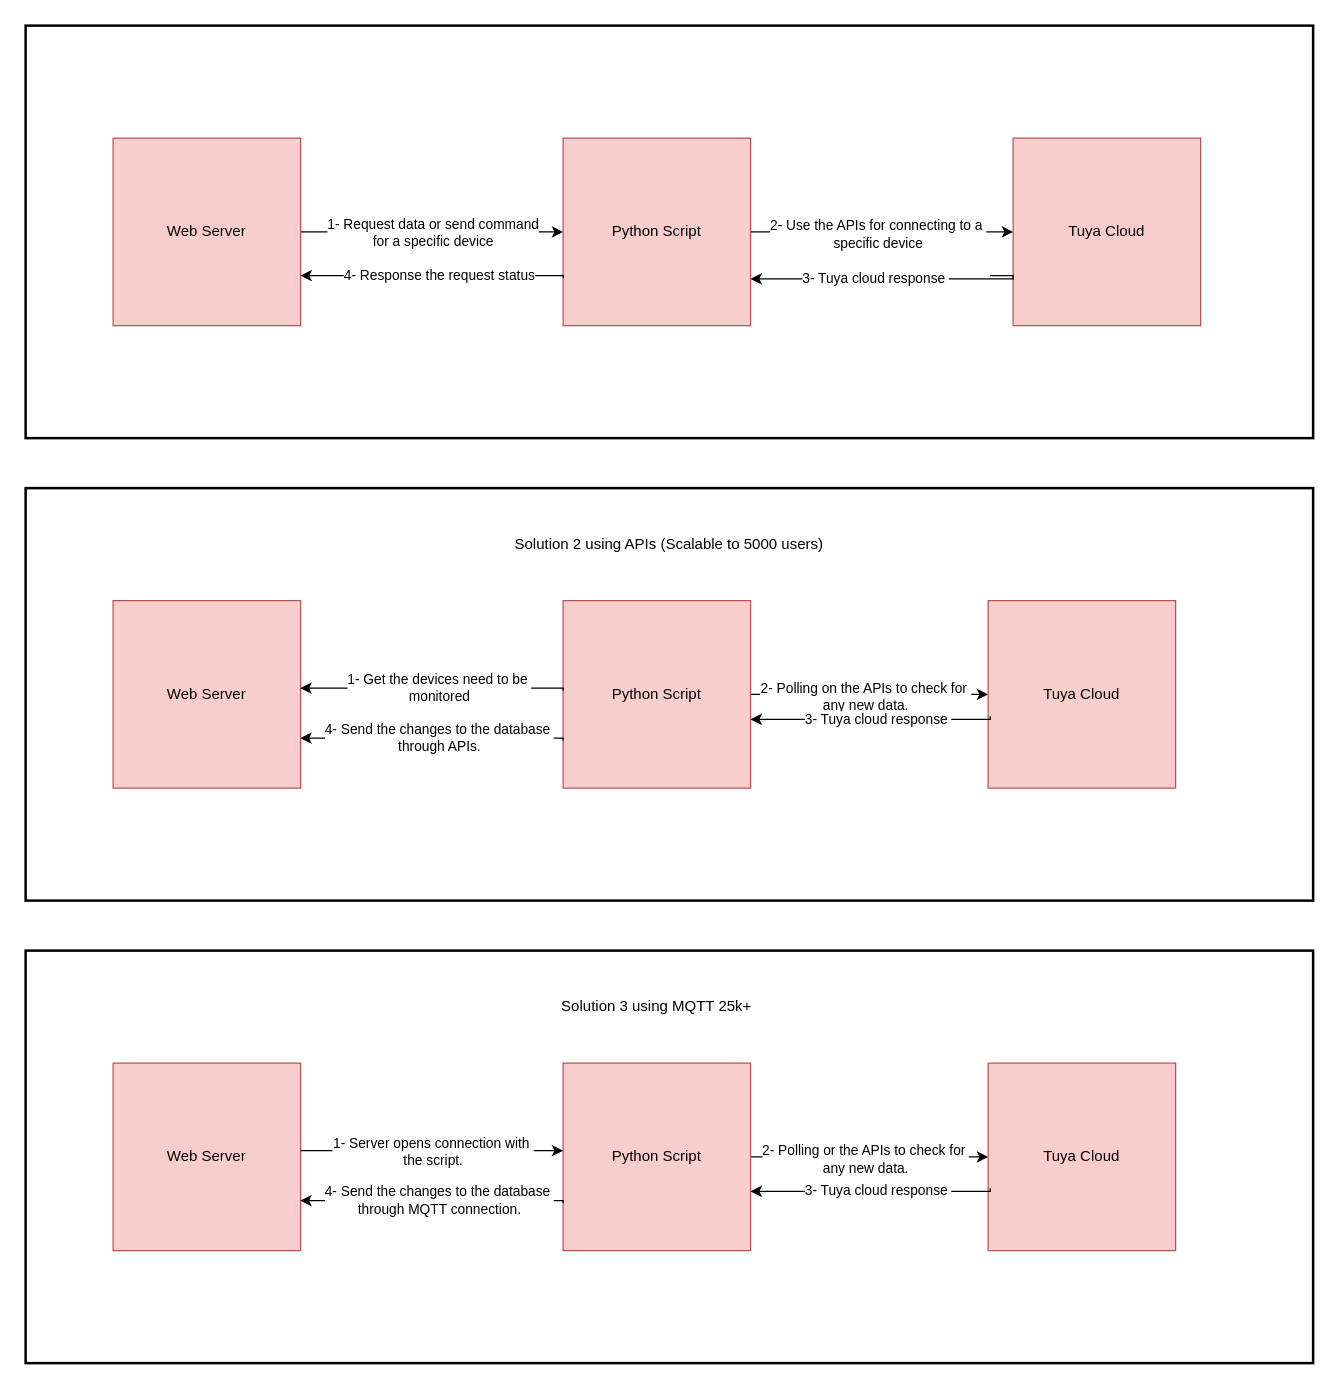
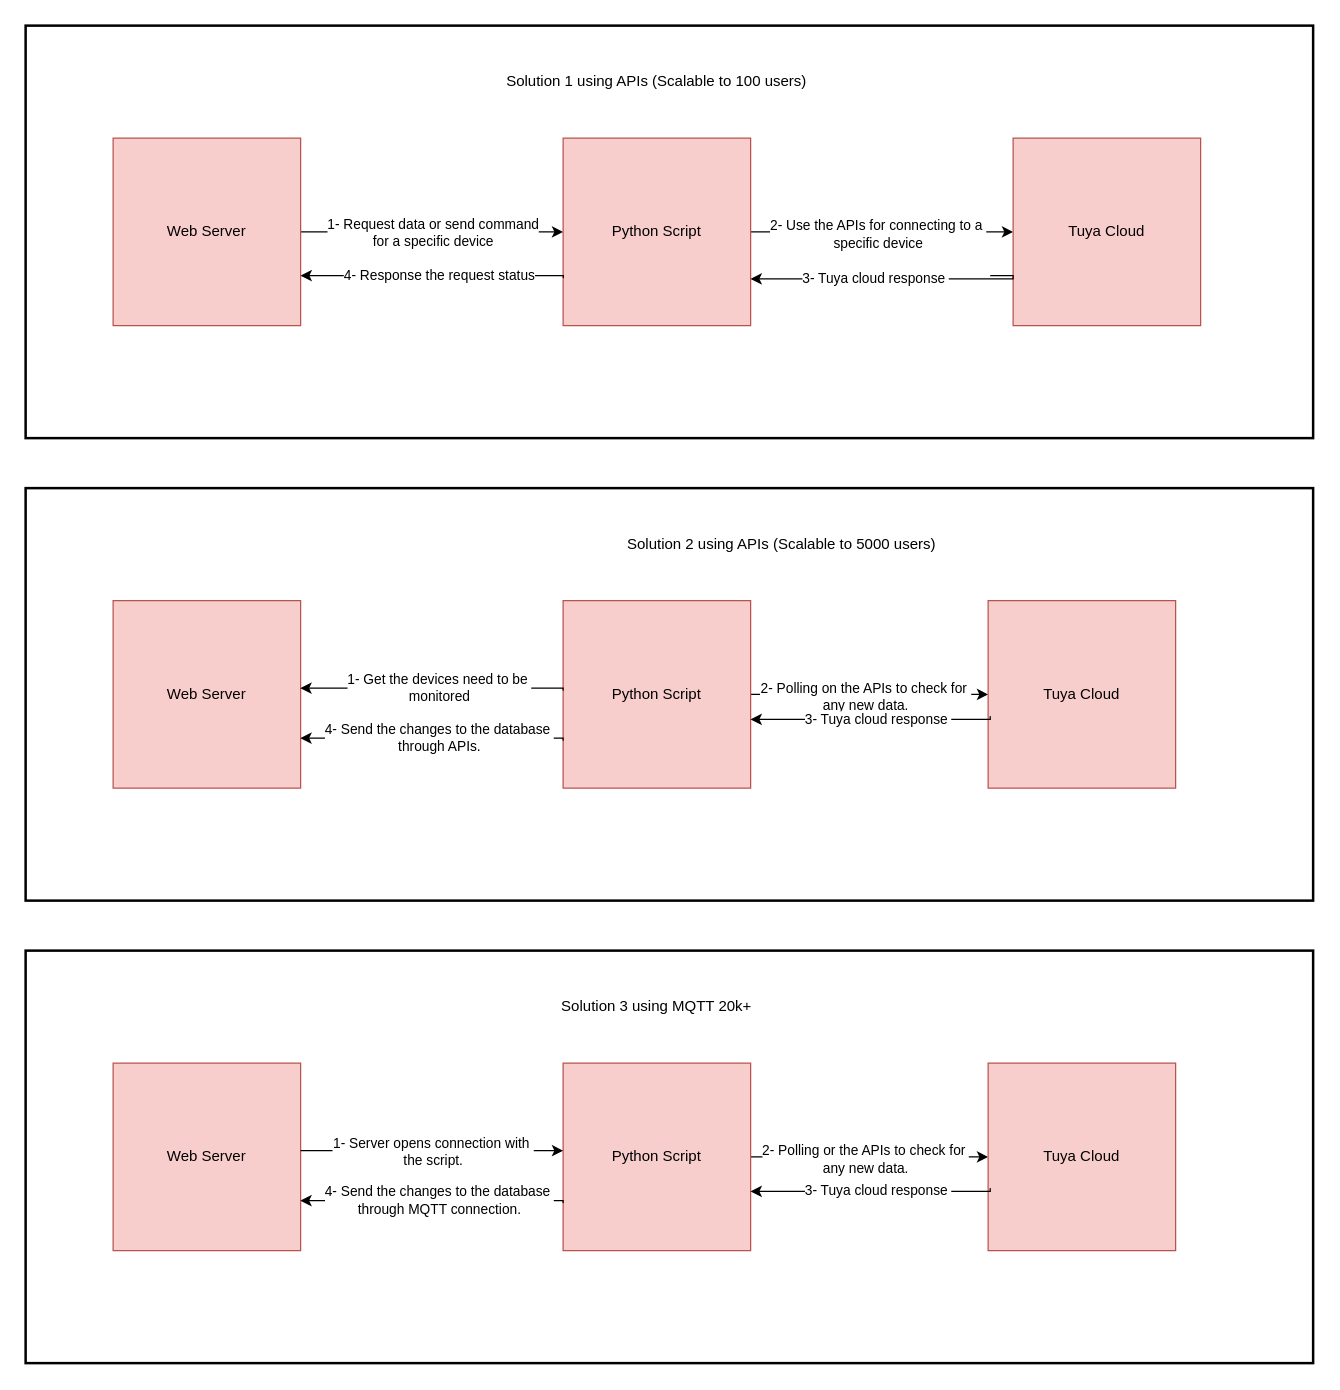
+ <mxCell id="3" value="Solution 1 using APIs (Scalable to 100 users)" style="text;html=1;align=center;verticalAlign=middle;whiteSpace=wrap;rounded=0;strokeWidth=2;fillColor=default;" vertex="1" parent="1"><mxGeometry x="390" y="50" width="270" height="30" as="geometry" /></mxCell>
- <mxCell id="16" value="Solution 2 using APIs (Scalable to 5000 users)" style="text;html=1;align=center;verticalAlign=middle;whiteSpace=wrap;rounded=0;strokeWidth=2;fillColor=default;" vertex="1" parent="1"><mxGeometry x="345" y="420" width="380" height="30" as="geometry" /></mxCell>
+ <mxCell id="16" value="Solution 2 using APIs (Scalable to 5000 users)" style="text;html=1;align=center;verticalAlign=middle;whiteSpace=wrap;rounded=0;strokeWidth=2;fillColor=default;" vertex="1" parent="1"><mxGeometry x="345" y="420" width="560" height="30" as="geometry" /></mxCell>
- <mxCell id="29" value="Solution 3 using MQTT 25k+" style="text;html=1;align=center;verticalAlign=middle;whiteSpace=wrap;rounded=0;strokeWidth=2;fillColor=default;" vertex="1" parent="1"><mxGeometry x="430" y="790" width="190" height="30" as="geometry" /></mxCell>
+ <mxCell id="29" value="Solution 3 using MQTT 20k+" style="text;html=1;align=center;verticalAlign=middle;whiteSpace=wrap;rounded=0;strokeWidth=2;fillColor=default;" vertex="1" parent="1"><mxGeometry x="430" y="790" width="190" height="30" as="geometry" /></mxCell>
